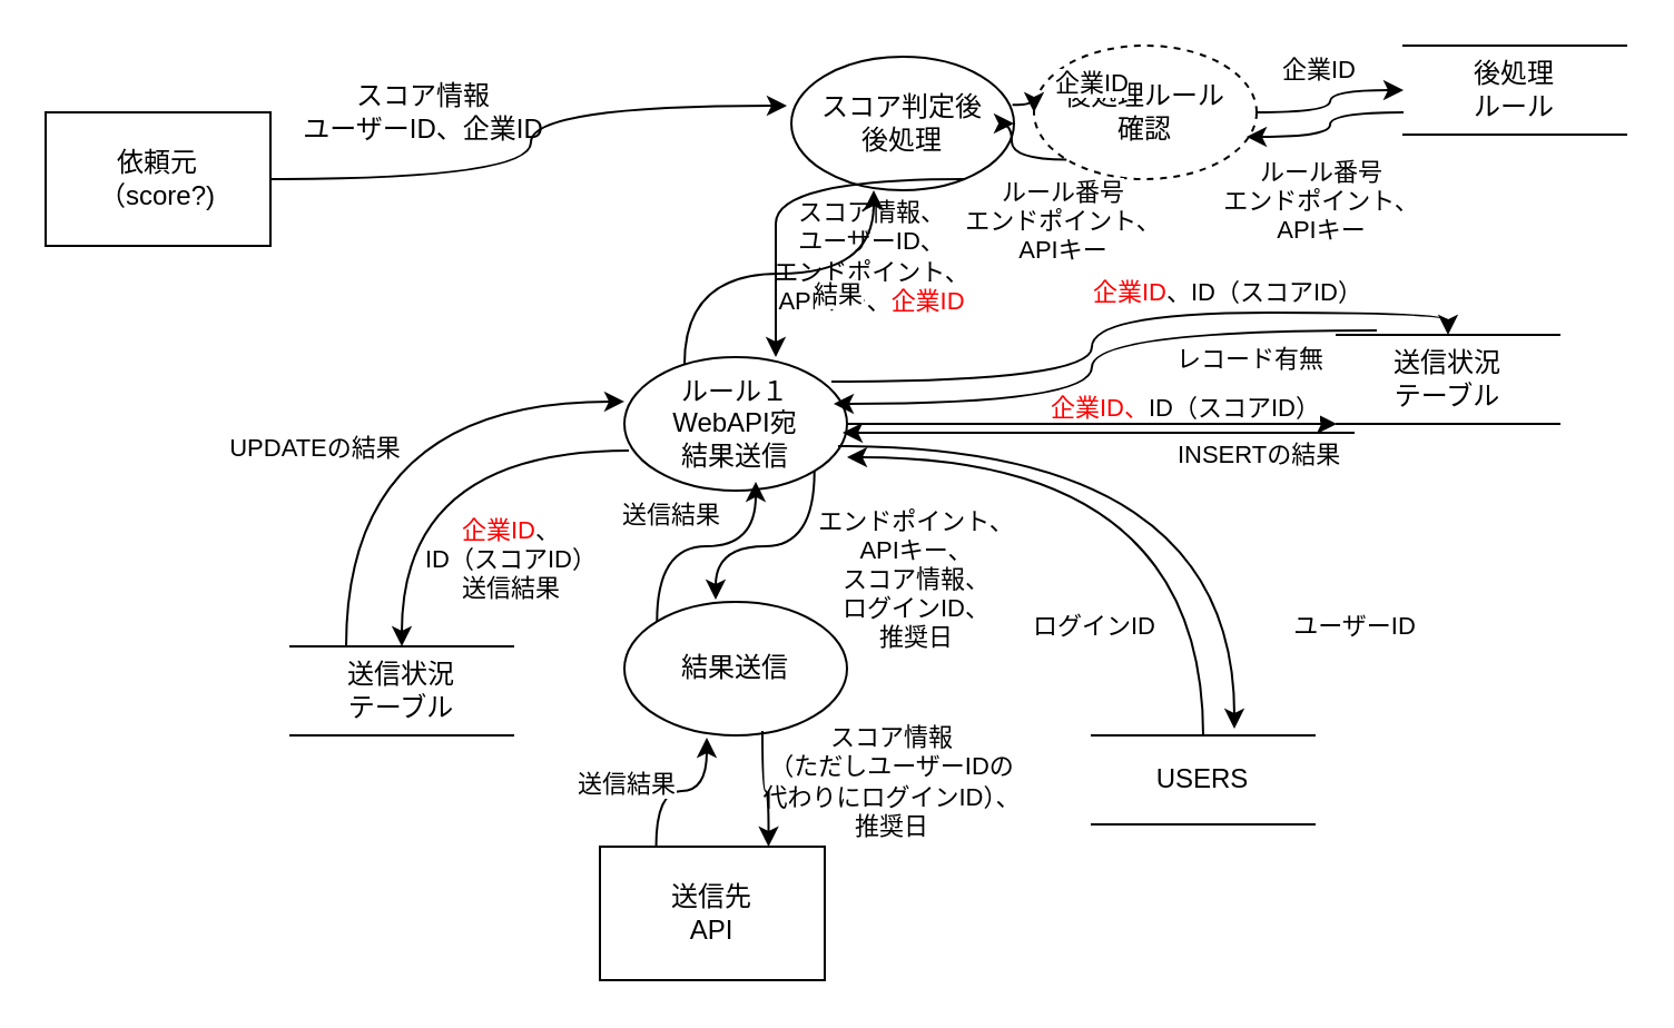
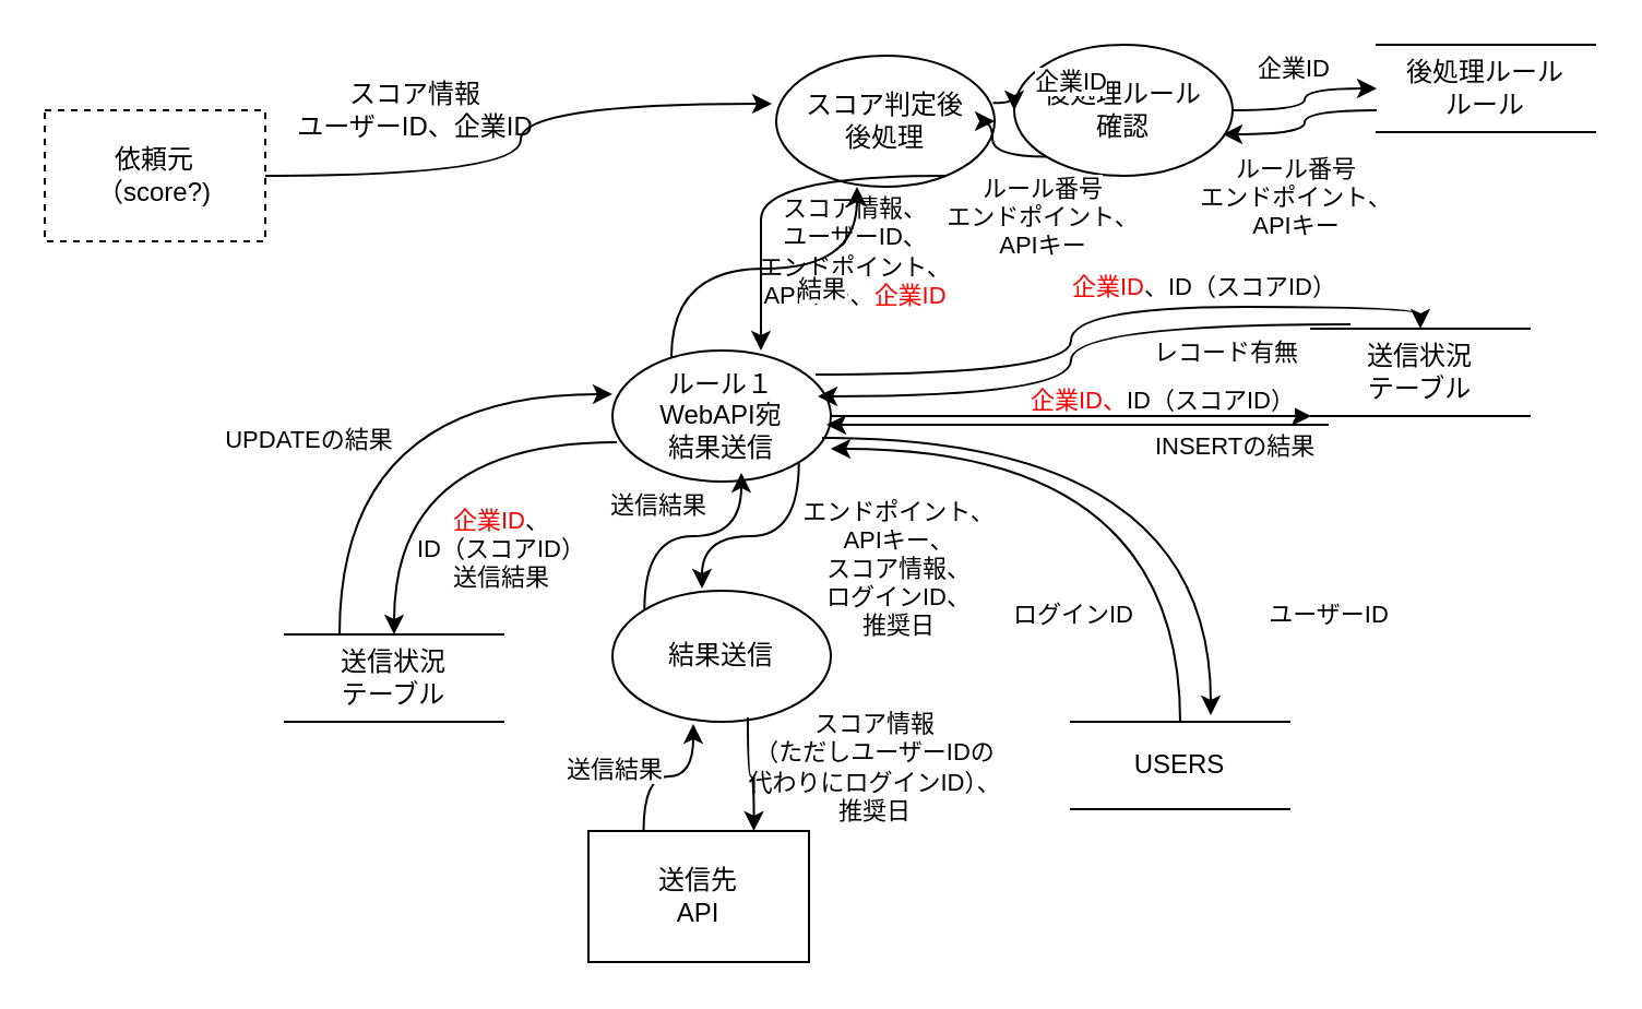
- <mxCell id="9" value="後処理&lt;br&gt;&lt;div&gt;ルール&lt;/div&gt;" style="shape=partialRectangle;whiteSpace=wrap;html=1;left=0;right=0;fillColor=none;" parent="1" vertex="1"><mxGeometry x="630" y="20" width="100" height="40" as="geometry" /></mxCell>
+ <mxCell id="9" value="後処理ルール&lt;br&gt;&lt;div&gt;ルール&lt;/div&gt;" style="shape=partialRectangle;whiteSpace=wrap;html=1;left=0;right=0;fillColor=none;" parent="1" vertex="1"><mxGeometry x="630" y="20" width="100" height="40" as="geometry" /></mxCell>
- <mxCell id="6" value="後処理ルール&lt;div&gt;確認&lt;/div&gt;" style="ellipse;whiteSpace=wrap;html=1;dashed=1;" parent="1" vertex="1"><mxGeometry x="464" y="20" width="100" height="60" as="geometry" /></mxCell>
+ <mxCell id="6" value="後処理ルール&lt;div&gt;確認&lt;/div&gt;" style="ellipse;whiteSpace=wrap;html=1;" parent="1" vertex="1"><mxGeometry x="464" y="20" width="100" height="60" as="geometry" /></mxCell>
- <mxCell id="2" value="依頼元&lt;div&gt;（score?)&lt;/div&gt;" style="rounded=0;whiteSpace=wrap;html=1;" parent="1" vertex="1"><mxGeometry x="20" y="50" width="101" height="60" as="geometry" /></mxCell>
+ <mxCell id="2" value="依頼元&lt;div&gt;（score?)&lt;/div&gt;" style="rounded=0;whiteSpace=wrap;html=1;dashed=1;" parent="1" vertex="1"><mxGeometry x="20" y="50" width="101" height="60" as="geometry" /></mxCell>
